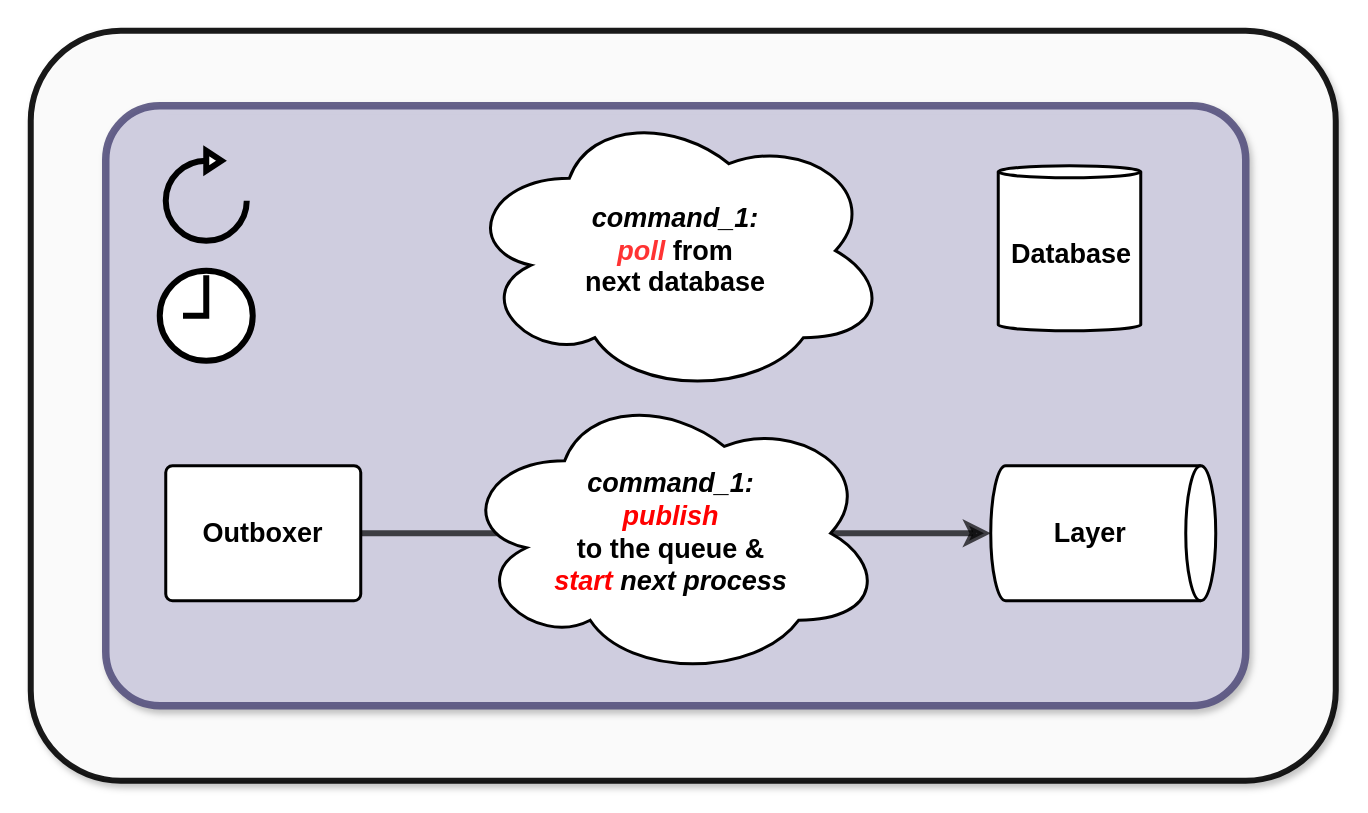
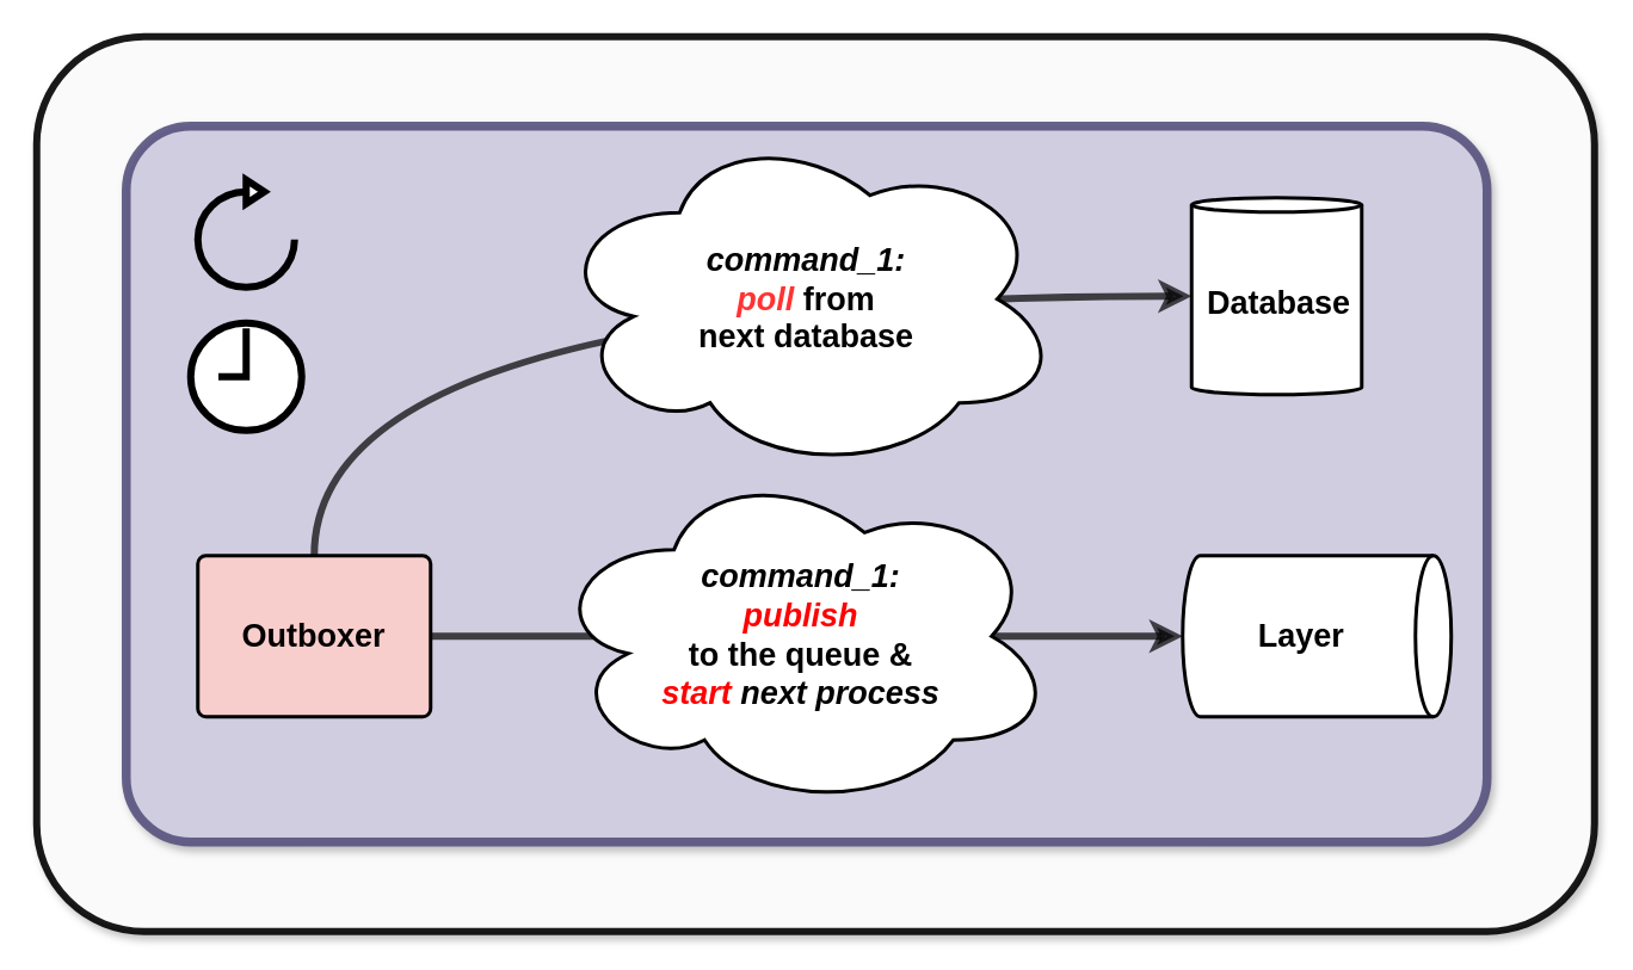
+ <mxCell id="5" style="edgeStyle=orthogonalEdgeStyle;html=1;exitX=0.5;exitY=0;exitDx=0;exitDy=0;entryX=0;entryY=0.5;entryDx=0;entryDy=0;entryPerimeter=0;strokeColor=#000000;fontColor=#000000;strokeWidth=4;arcSize=12;startArrow=none;endFill=1;opacity=70;curved=1;" edge="1" parent="3" source="6" target="13"><mxGeometry relative="1" as="geometry" /></mxCell>
- <mxCell id="6" value="Outboxer" style="html=1;overflow=block;blockSpacing=1;whiteSpace=wrap;fontSize=18;spacing=9;rounded=1;absoluteArcSize=1;arcSize=9;strokeWidth=2;lucidId=YW3KcYp1MhGA;movable=1;resizable=1;rotatable=1;deletable=1;editable=1;locked=0;connectable=1;fillColor=#FFFFFF;fontColor=#000000;strokeColor=#000000;align=center;verticalAlign=middle;fontFamily=Helvetica;fontStyle=1;" parent="3" vertex="1"><mxGeometry x="40" y="240" width="130" height="90" as="geometry" /></mxCell>
+ <mxCell id="6" value="Outboxer" style="html=1;overflow=block;blockSpacing=1;whiteSpace=wrap;fontSize=18;spacing=9;rounded=1;absoluteArcSize=1;arcSize=9;strokeWidth=2;lucidId=YW3KcYp1MhGA;movable=1;resizable=1;rotatable=1;deletable=1;editable=1;locked=0;connectable=1;fillColor=#f8cecc;fontColor=#000000;strokeColor=#000000;align=center;verticalAlign=middle;fontFamily=Helvetica;fontStyle=1;" parent="3" vertex="1"><mxGeometry x="40" y="240" width="130" height="90" as="geometry" /></mxCell>
